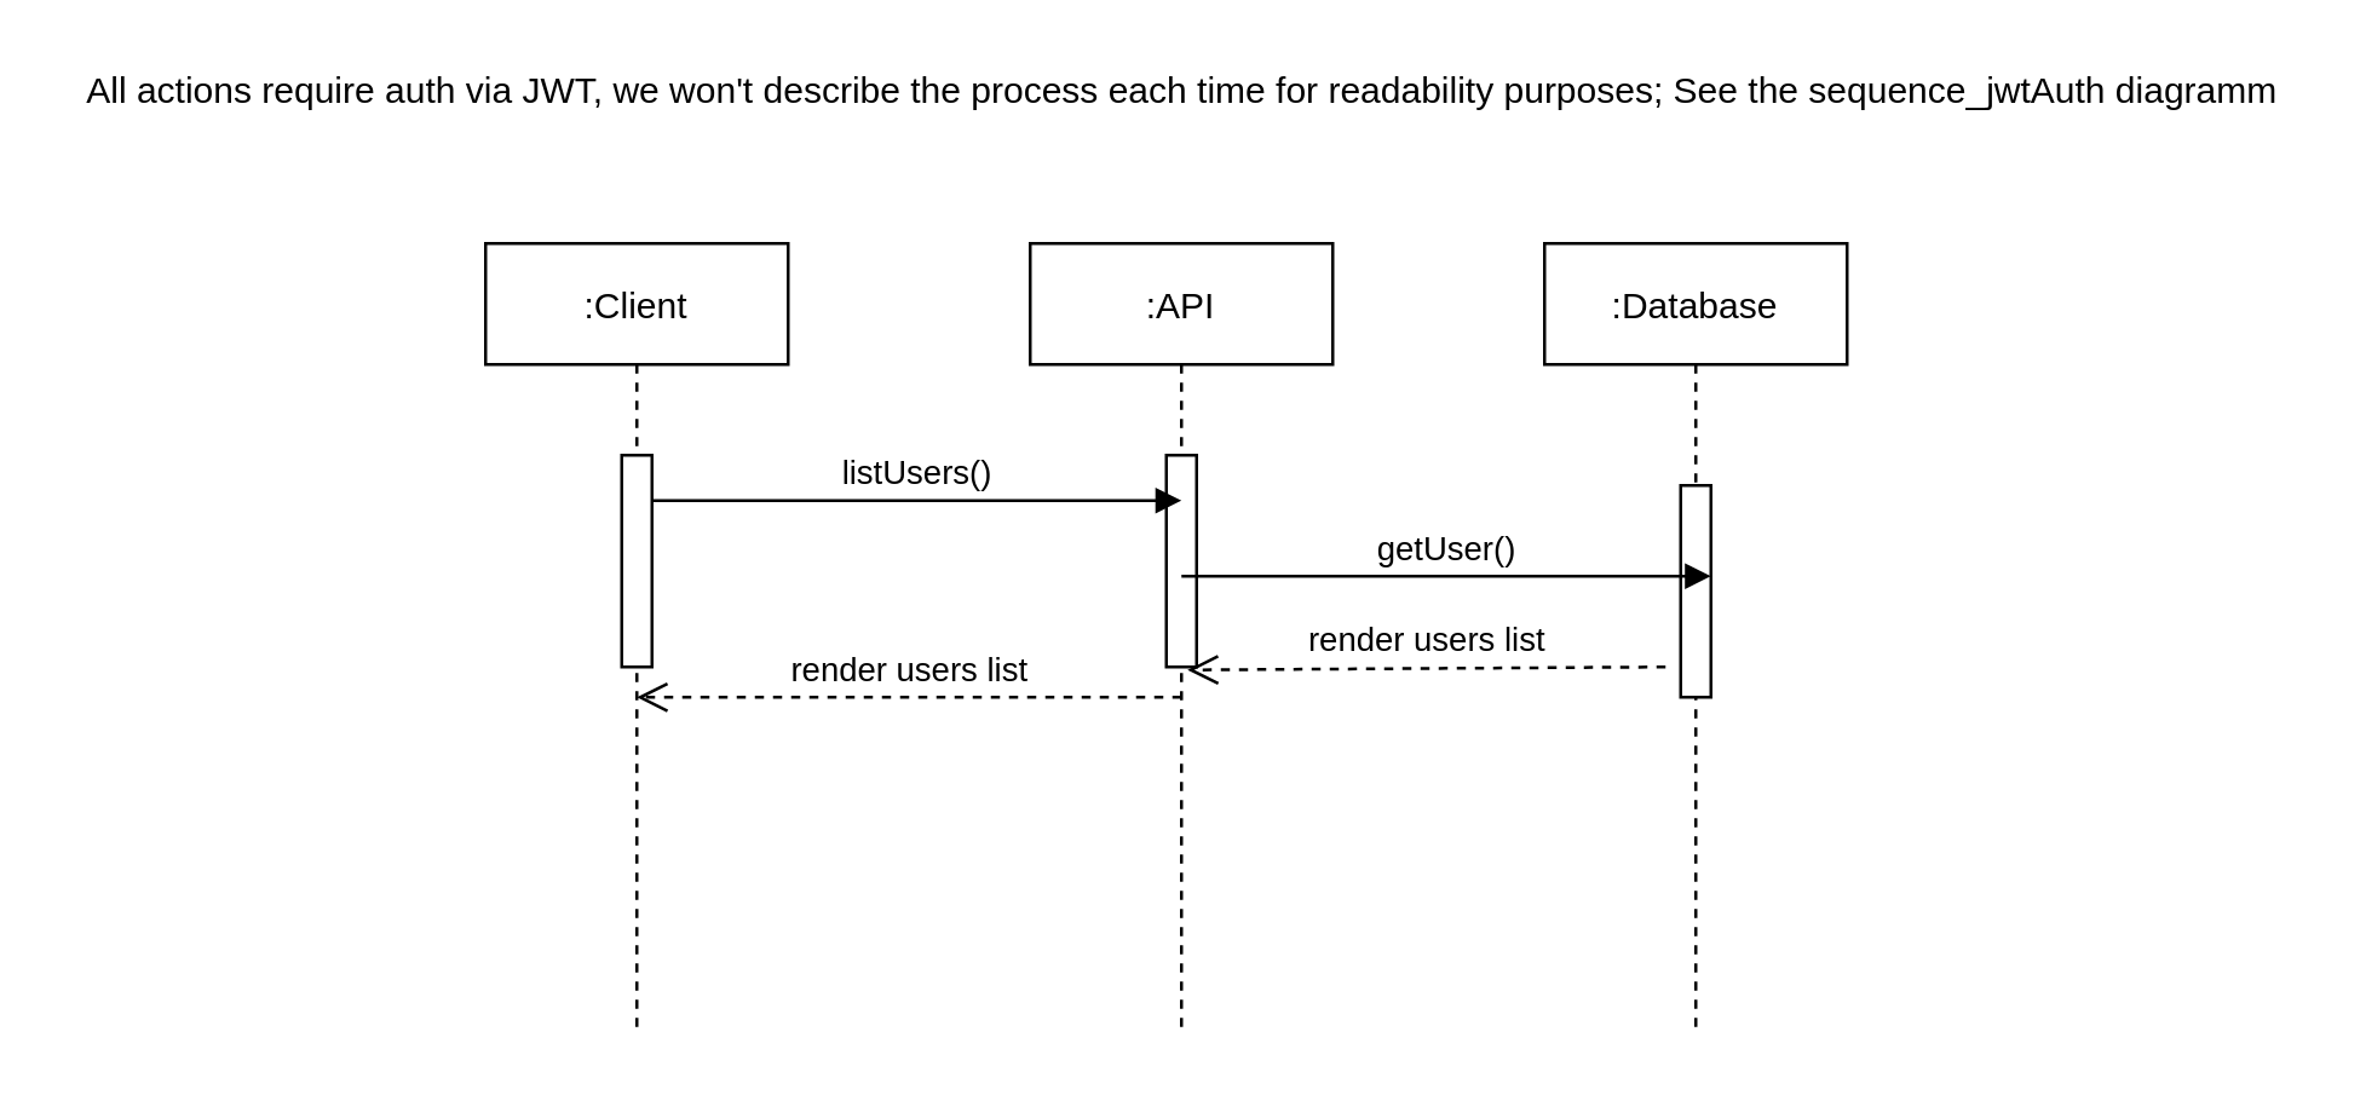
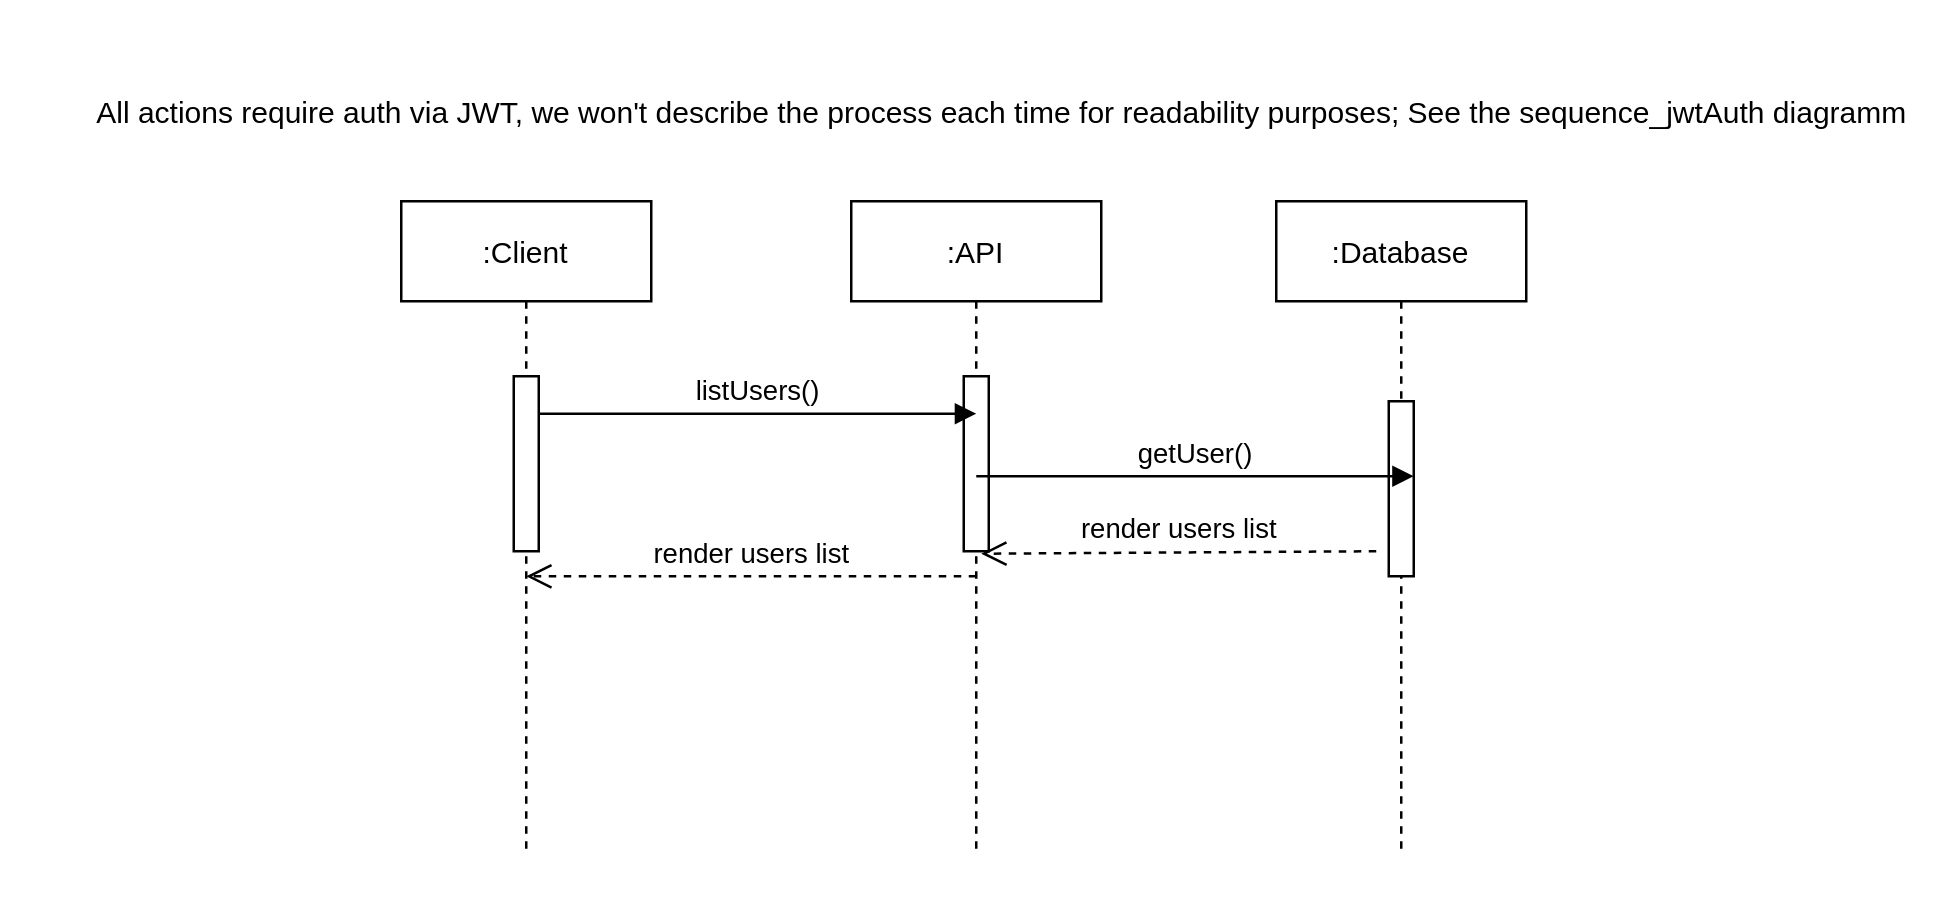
- <mxCell id="9" value="All actions require auth via JWT, we won't describe the process each time for readability purposes; See the sequence_jwtAuth diagramm" style="text;html=1;align=center;verticalAlign=middle;resizable=0;points=[];autosize=1;strokeColor=none;" vertex="1" parent="1"><mxGeometry x="20" y="20" width="740" height="20" as="geometry" /></mxCell>
+ <mxCell id="9" value="All actions require auth via JWT, we won't describe the process each time for readability purposes; See the sequence_jwtAuth diagramm" style="text;html=1;align=center;verticalAlign=middle;resizable=0;points=[];autosize=1;strokeColor=none;" vertex="1" parent="1"><mxGeometry x="30" y="35" width="740" height="20" as="geometry" /></mxCell>
